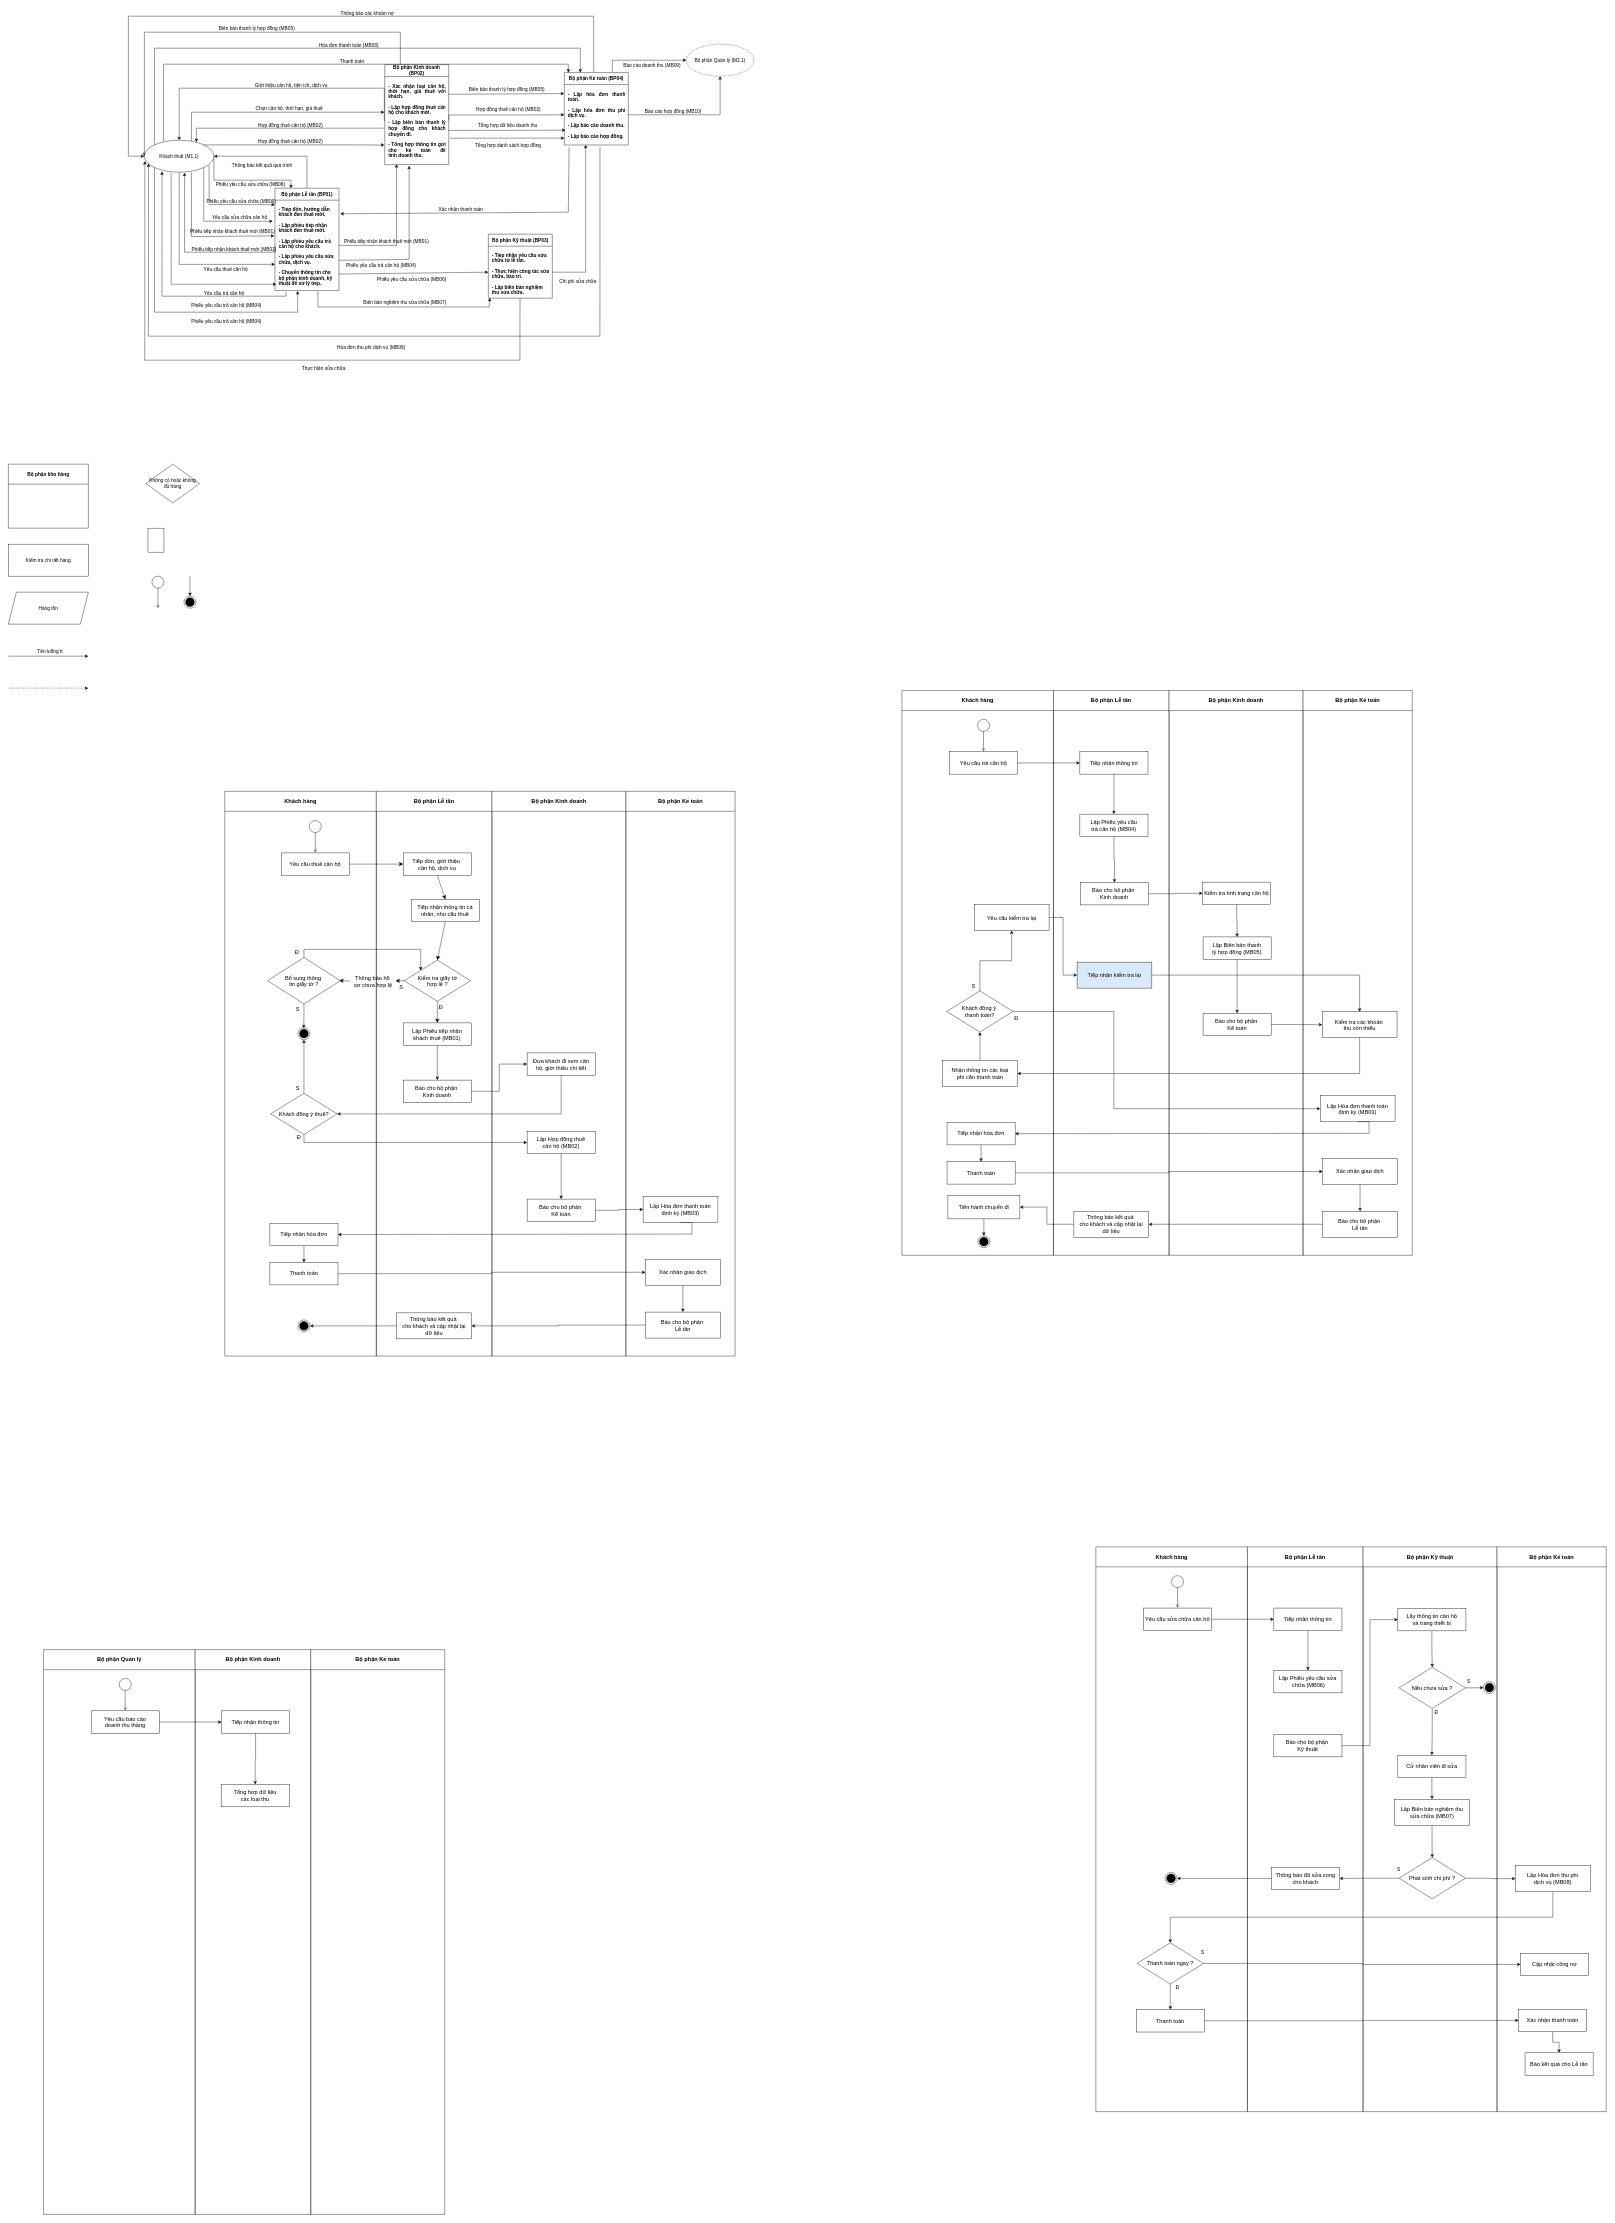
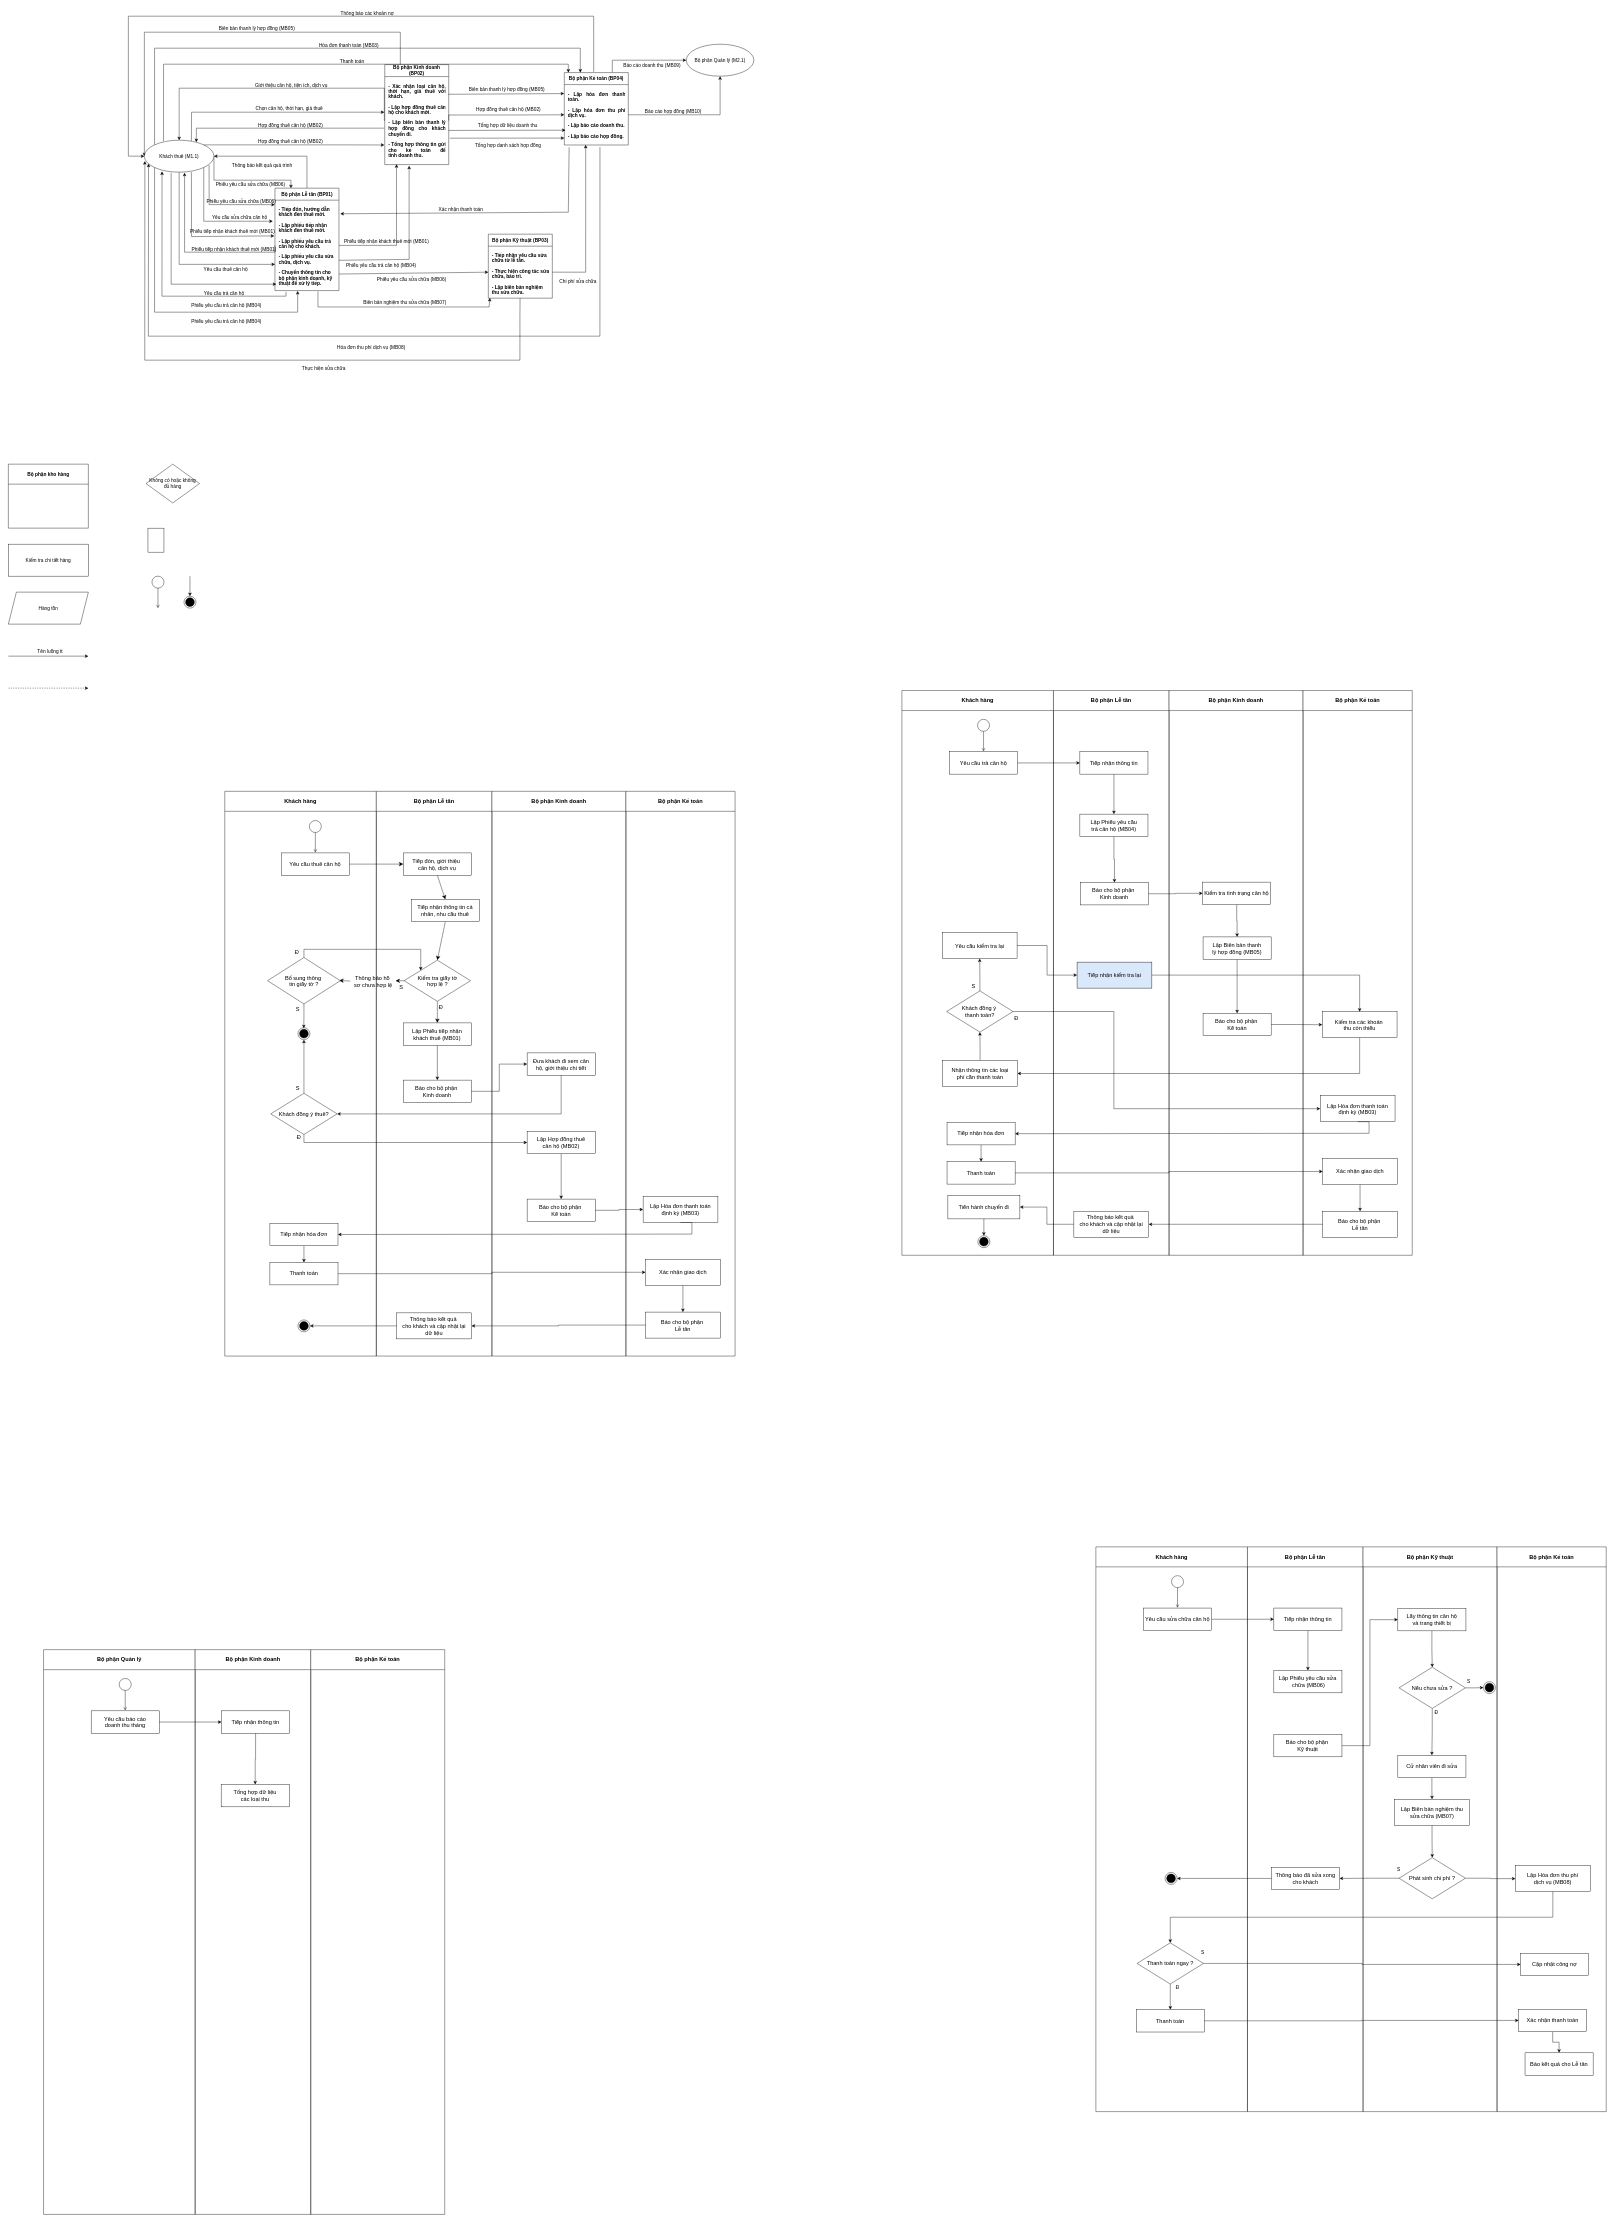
- <mxCell id="16" value="&lt;font&gt;Bộ phận Quản lý (M2.1)&lt;/font&gt;" style="ellipse;whiteSpace=wrap;html=1;fontFamily=Helvetica;fontSize=12;dashed=1;" parent="1" vertex="1"><mxGeometry x="1715" y="110" width="169" height="80" as="geometry" /></mxCell>
+ <mxCell id="16" value="&lt;font&gt;Bộ phận Quản lý (M2.1)&lt;/font&gt;" style="ellipse;whiteSpace=wrap;html=1;fontFamily=Helvetica;fontSize=12;" parent="1" vertex="1"><mxGeometry x="1715" y="110" width="169" height="80" as="geometry" /></mxCell>
- <mxCell id="96" value="&lt;span style=&quot;text-wrap-mode: nowrap;&quot;&gt;Yêu cầu kiểm tra lại&lt;/span&gt;" style="whiteSpace=wrap;html=1;fontSize=14;" parent="82" vertex="1"><mxGeometry x="181" y="535" width="187" height="65" as="geometry" /></mxCell>
+ <mxCell id="96" value="&lt;span style=&quot;text-wrap-mode: nowrap;&quot;&gt;Yêu cầu kiểm tra lại&lt;/span&gt;" style="whiteSpace=wrap;html=1;fontSize=14;" parent="82" vertex="1"><mxGeometry x="101" y="605" width="187" height="65" as="geometry" /></mxCell>
